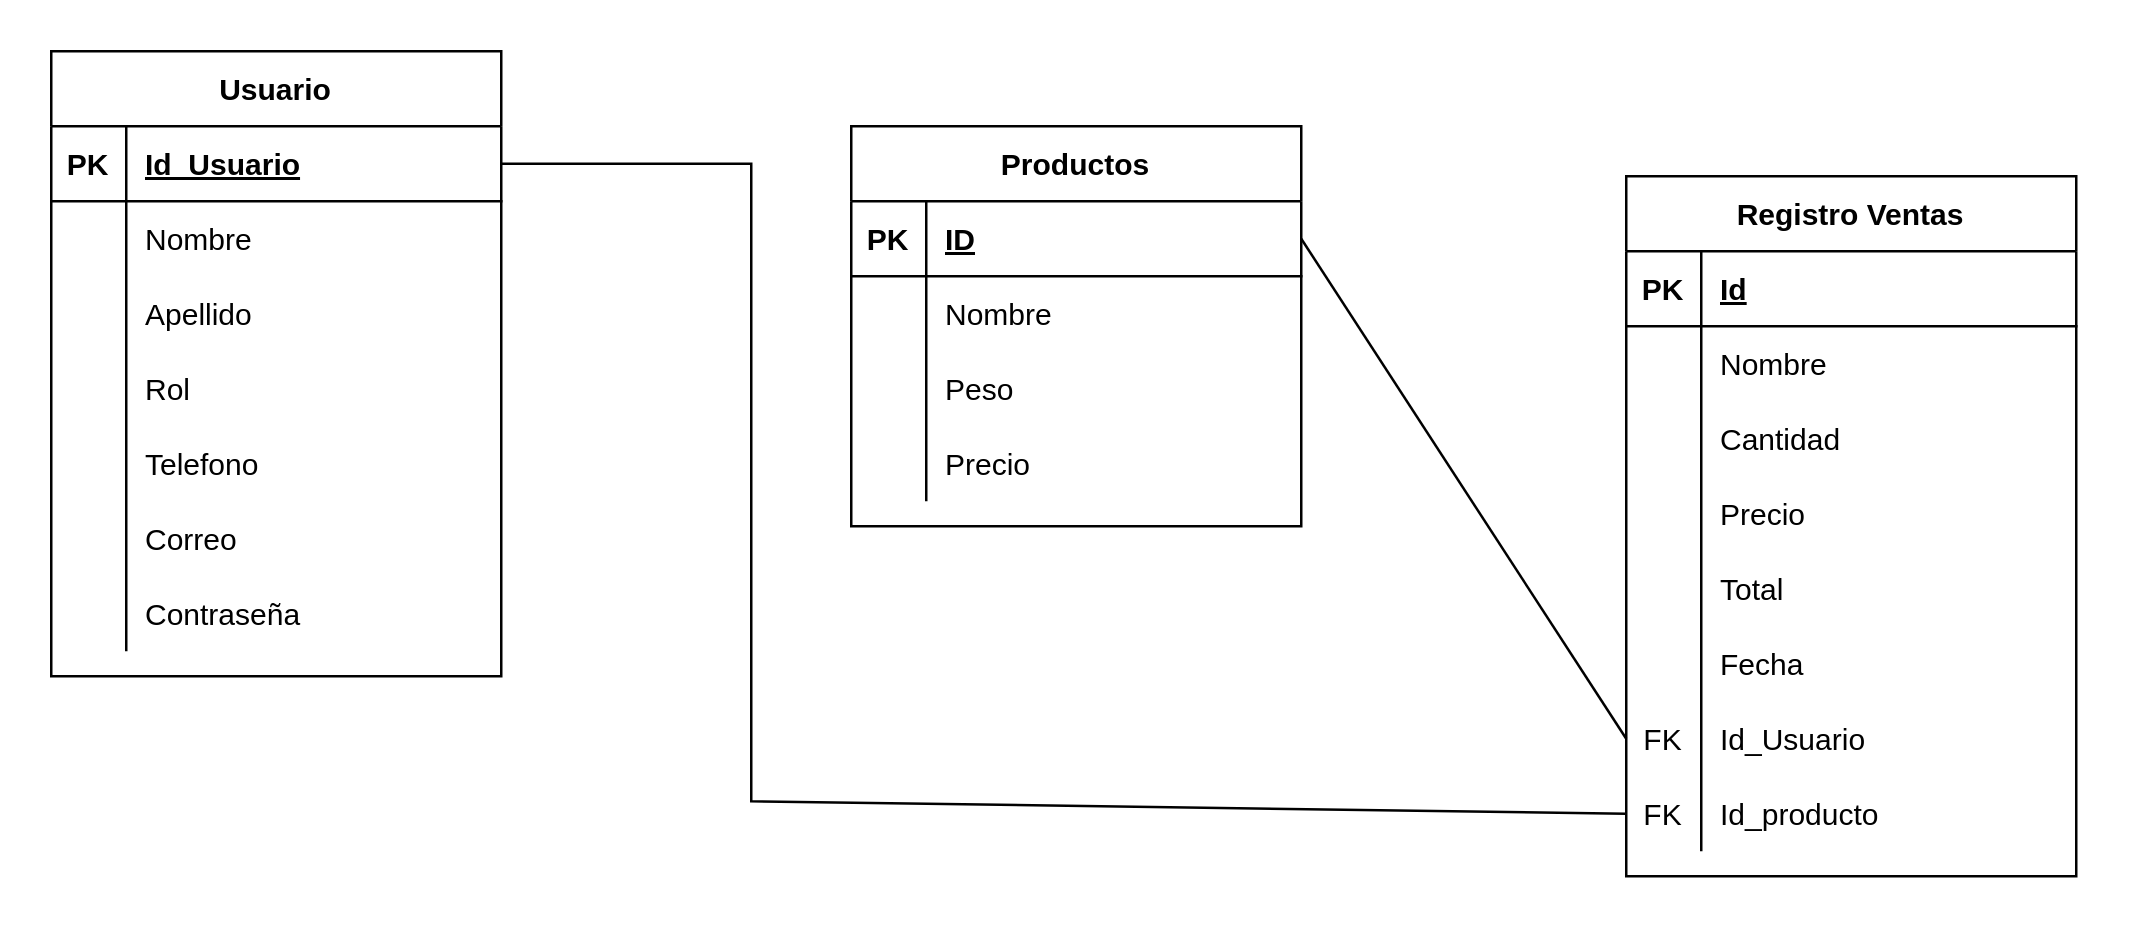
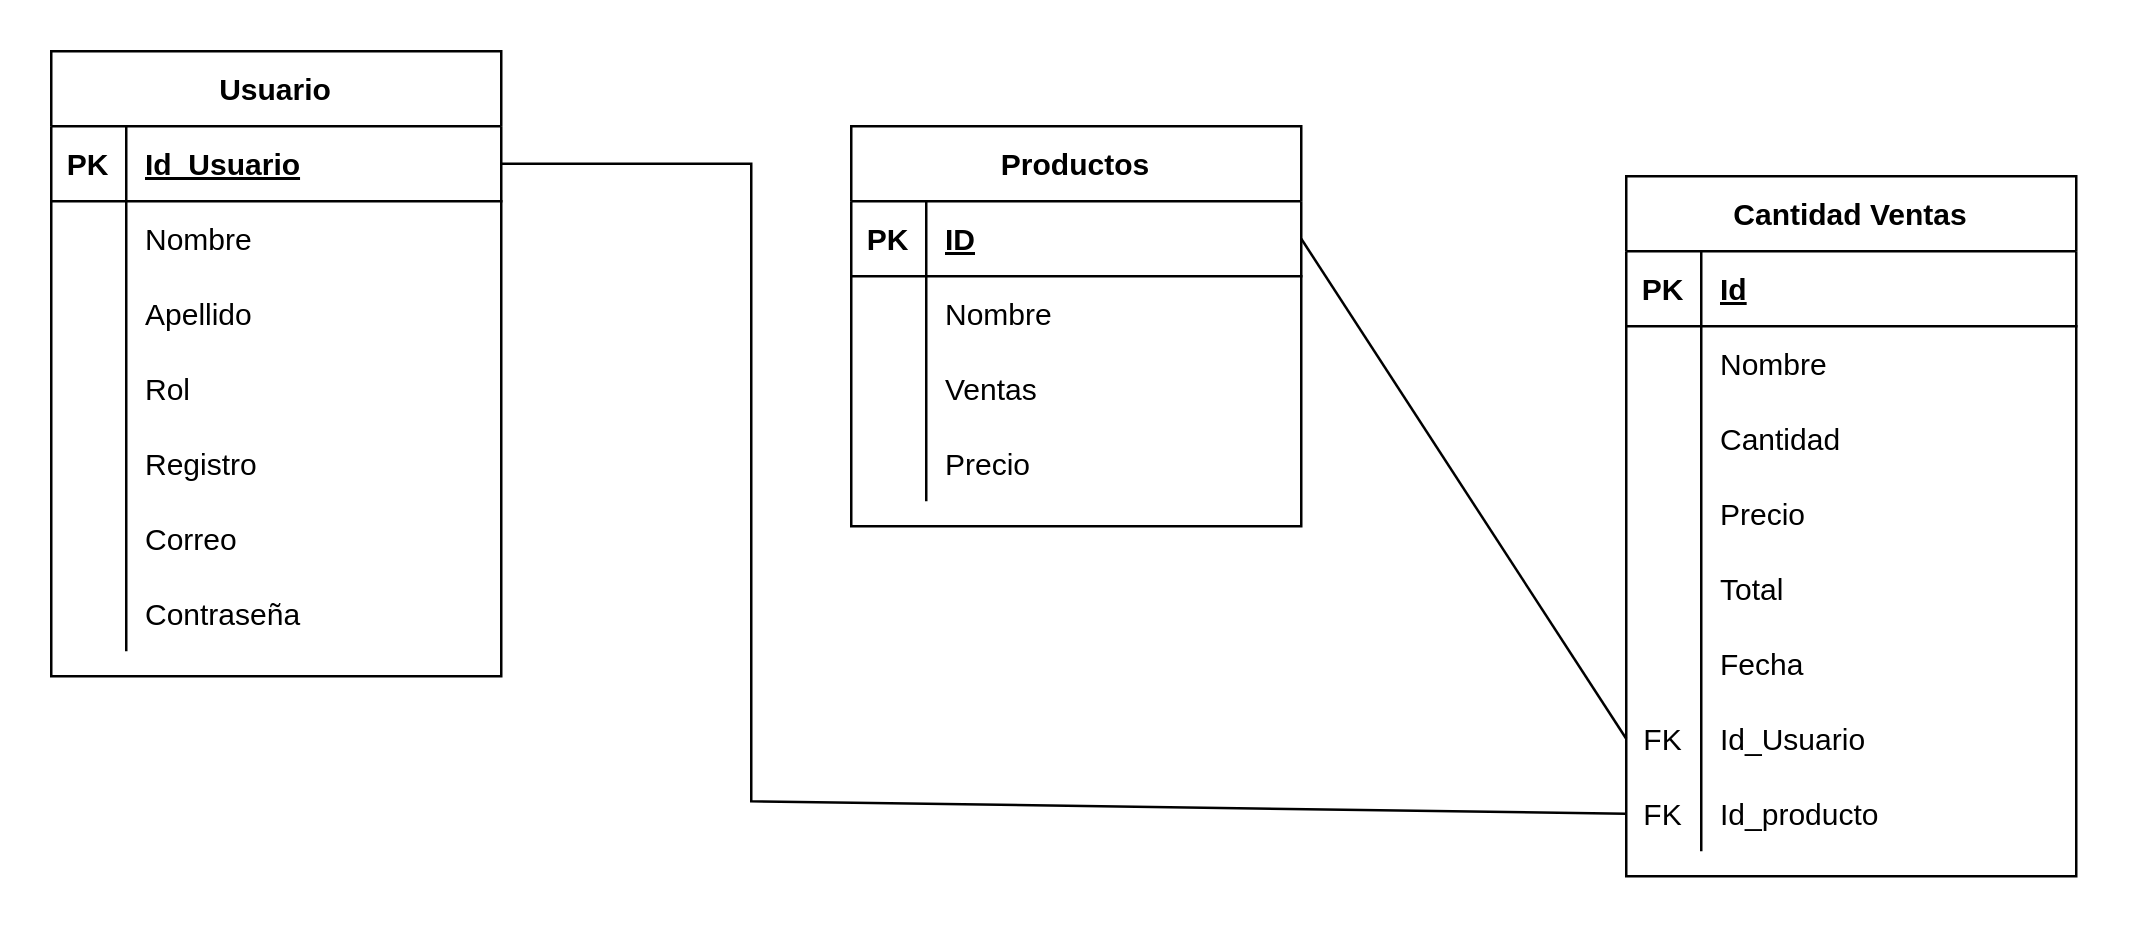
- <mxCell id="37" value="Registro Ventas" style="shape=table;startSize=30;container=1;collapsible=1;childLayout=tableLayout;fixedRows=1;rowLines=0;fontStyle=1;align=center;resizeLast=1;" vertex="1" parent="1"><mxGeometry x="650" y="70" width="180" height="280" as="geometry" /></mxCell>
+ <mxCell id="37" value="Cantidad Ventas" style="shape=table;startSize=30;container=1;collapsible=1;childLayout=tableLayout;fixedRows=1;rowLines=0;fontStyle=1;align=center;resizeLast=1;" vertex="1" parent="1"><mxGeometry x="650" y="70" width="180" height="280" as="geometry" /></mxCell>
- <mxCell id="33" value="Peso" style="shape=partialRectangle;connectable=0;fillColor=none;top=0;left=0;bottom=0;right=0;align=left;spacingLeft=6;overflow=hidden;" vertex="1" parent="31"><mxGeometry x="30" width="150" height="30" as="geometry"><mxRectangle width="150" height="30" as="alternateBounds" /></mxGeometry></mxCell>
+ <mxCell id="33" value="Ventas" style="shape=partialRectangle;connectable=0;fillColor=none;top=0;left=0;bottom=0;right=0;align=left;spacingLeft=6;overflow=hidden;" vertex="1" parent="31"><mxGeometry x="30" width="150" height="30" as="geometry"><mxRectangle width="150" height="30" as="alternateBounds" /></mxGeometry></mxCell>
- <mxCell id="17" value="Telefono" style="shape=partialRectangle;connectable=0;fillColor=none;top=0;left=0;bottom=0;right=0;align=left;spacingLeft=6;overflow=hidden;" vertex="1" parent="15"><mxGeometry x="30" width="150" height="30" as="geometry"><mxRectangle width="150" height="30" as="alternateBounds" /></mxGeometry></mxCell>
+ <mxCell id="17" value="Registro" style="shape=partialRectangle;connectable=0;fillColor=none;top=0;left=0;bottom=0;right=0;align=left;spacingLeft=6;overflow=hidden;" vertex="1" parent="15"><mxGeometry x="30" width="150" height="30" as="geometry"><mxRectangle width="150" height="30" as="alternateBounds" /></mxGeometry></mxCell>
